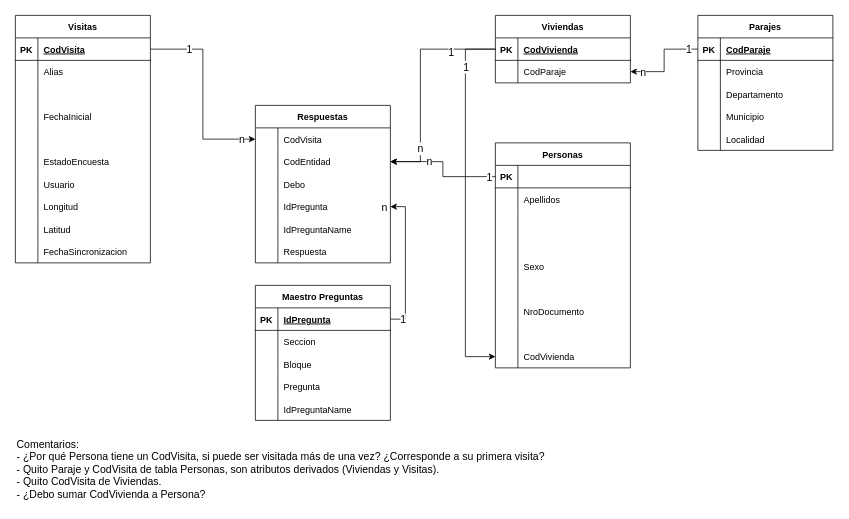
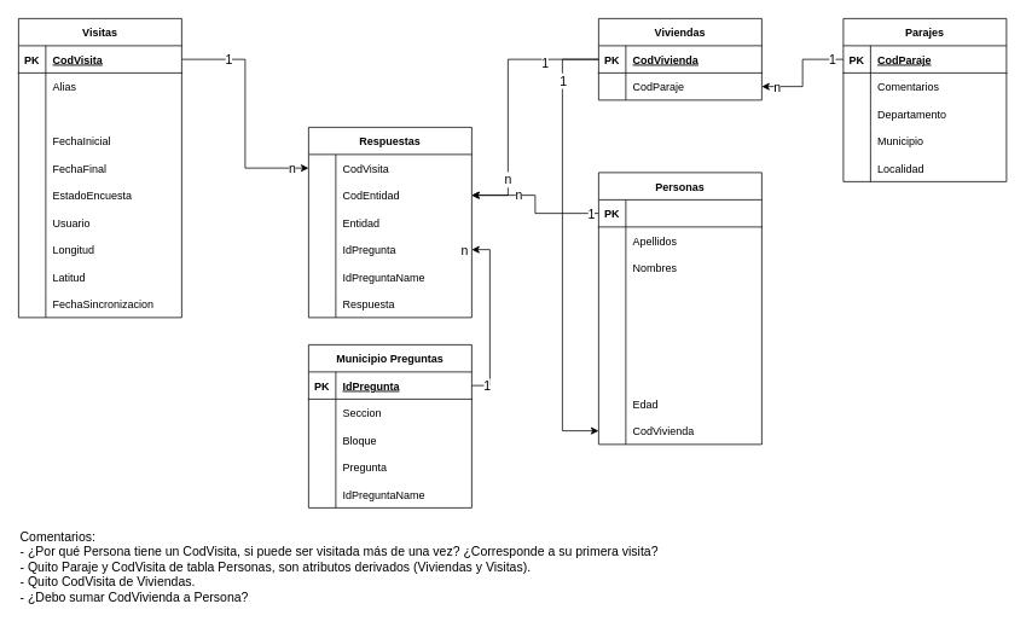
- <mxCell id="120" value="Provincia" style="shape=partialRectangle;connectable=0;fillColor=none;top=0;left=0;bottom=0;right=0;align=left;spacingLeft=6;overflow=hidden;" vertex="1" parent="118"><mxGeometry x="30" width="150" height="30" as="geometry"><mxRectangle width="150" height="30" as="alternateBounds" /></mxGeometry></mxCell>
+ <mxCell id="120" value="Comentarios" style="shape=partialRectangle;connectable=0;fillColor=none;top=0;left=0;bottom=0;right=0;align=left;spacingLeft=6;overflow=hidden;" vertex="1" parent="118"><mxGeometry x="30" width="150" height="30" as="geometry"><mxRectangle width="150" height="30" as="alternateBounds" /></mxGeometry></mxCell>
+ <mxCell id="16" value="FechaFinal" style="shape=partialRectangle;connectable=0;fillColor=none;top=0;left=0;bottom=0;right=0;align=left;spacingLeft=6;overflow=hidden;" vertex="1" parent="14"><mxGeometry x="30" width="150" height="30" as="geometry"><mxRectangle width="150" height="30" as="alternateBounds" /></mxGeometry></mxCell>
- <mxCell id="73" value="Debo" style="shape=partialRectangle;connectable=0;fillColor=none;top=0;left=0;bottom=0;right=0;align=left;spacingLeft=6;overflow=hidden;" vertex="1" parent="71"><mxGeometry x="30" width="150" height="30" as="geometry"><mxRectangle width="150" height="30" as="alternateBounds" /></mxGeometry></mxCell>
+ <mxCell id="73" value="Entidad" style="shape=partialRectangle;connectable=0;fillColor=none;top=0;left=0;bottom=0;right=0;align=left;spacingLeft=6;overflow=hidden;" vertex="1" parent="71"><mxGeometry x="30" width="150" height="30" as="geometry"><mxRectangle width="150" height="30" as="alternateBounds" /></mxGeometry></mxCell>
+ <mxCell id="40" value="Nombres" style="shape=partialRectangle;connectable=0;fillColor=none;top=0;left=0;bottom=0;right=0;align=left;spacingLeft=6;overflow=hidden;" vertex="1" parent="38"><mxGeometry x="30" width="150" height="30" as="geometry"><mxRectangle width="150" height="30" as="alternateBounds" /></mxGeometry></mxCell>
- <mxCell id="45" value="Sexo" style="shape=partialRectangle;connectable=0;fillColor=none;top=0;left=0;bottom=0;right=0;align=left;spacingLeft=6;overflow=hidden;" vertex="1" parent="43"><mxGeometry x="30" width="150" height="30" as="geometry"><mxRectangle width="150" height="30" as="alternateBounds" /></mxGeometry></mxCell>
- <mxCell id="83" value="Maestro Preguntas" style="shape=table;startSize=30;container=1;collapsible=1;childLayout=tableLayout;fixedRows=1;rowLines=0;fontStyle=1;align=center;resizeLast=1;" vertex="1" parent="1"><mxGeometry x="340" y="380" width="180" height="180" as="geometry" /></mxCell>
+ <mxCell id="83" value="Municipio Preguntas" style="shape=table;startSize=30;container=1;collapsible=1;childLayout=tableLayout;fixedRows=1;rowLines=0;fontStyle=1;align=center;resizeLast=1;" vertex="1" parent="1"><mxGeometry x="340" y="380" width="180" height="180" as="geometry" /></mxCell>
- <mxCell id="50" value="NroDocumento" style="shape=partialRectangle;connectable=0;fillColor=none;top=0;left=0;bottom=0;right=0;align=left;spacingLeft=6;overflow=hidden;" vertex="1" parent="48"><mxGeometry x="30" width="150" height="30" as="geometry"><mxRectangle width="150" height="30" as="alternateBounds" /></mxGeometry></mxCell>
+ <mxCell id="53" value="Edad" style="shape=partialRectangle;connectable=0;fillColor=none;top=0;left=0;bottom=0;right=0;align=left;spacingLeft=6;overflow=hidden;" vertex="1" parent="51"><mxGeometry x="30" width="150" height="30" as="geometry"><mxRectangle width="150" height="30" as="alternateBounds" /></mxGeometry></mxCell>
